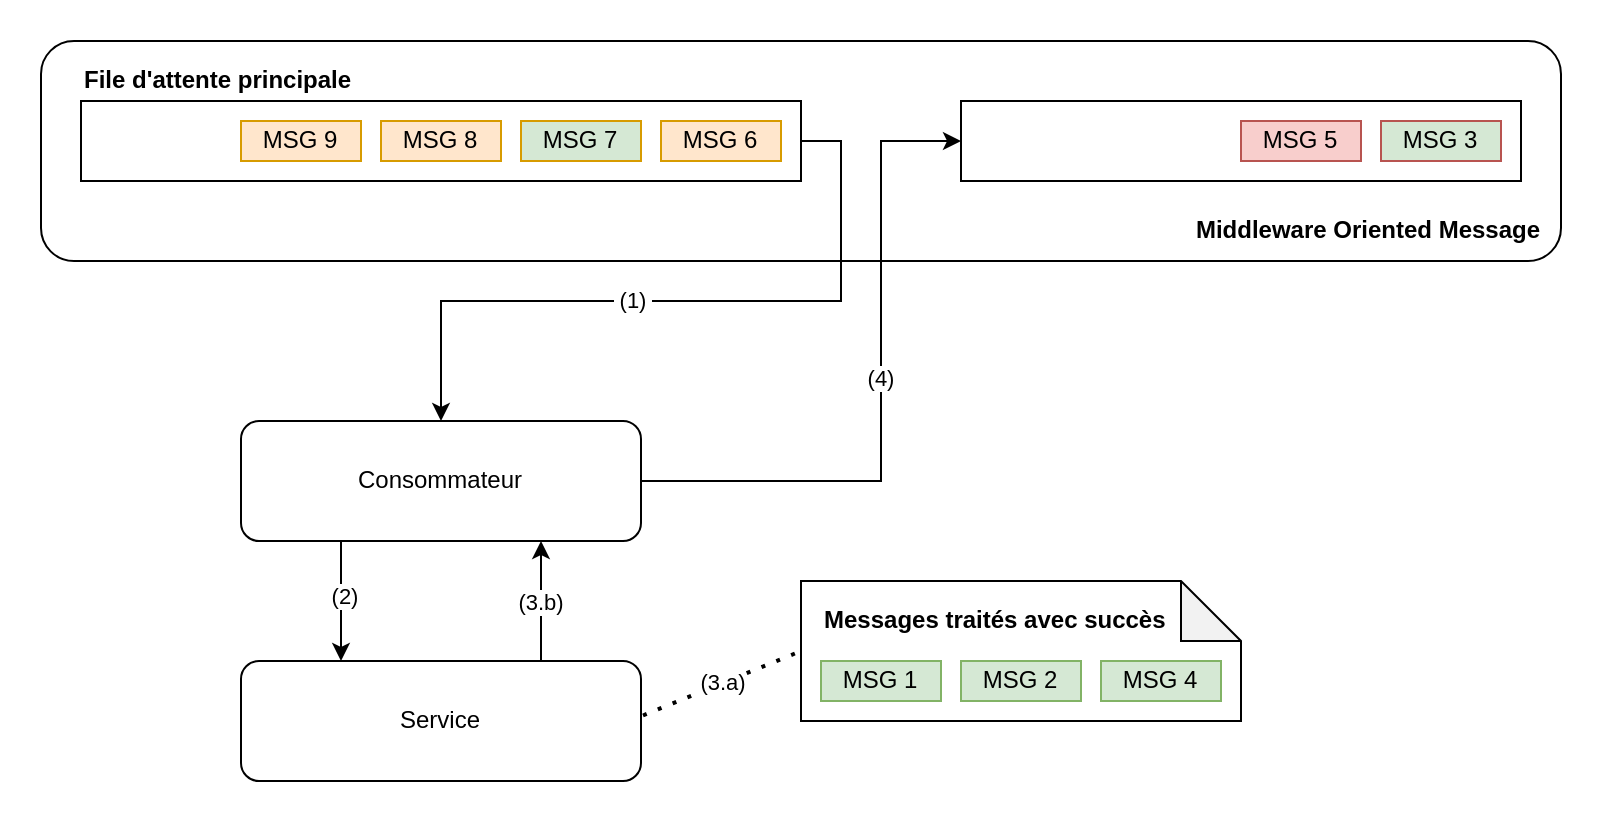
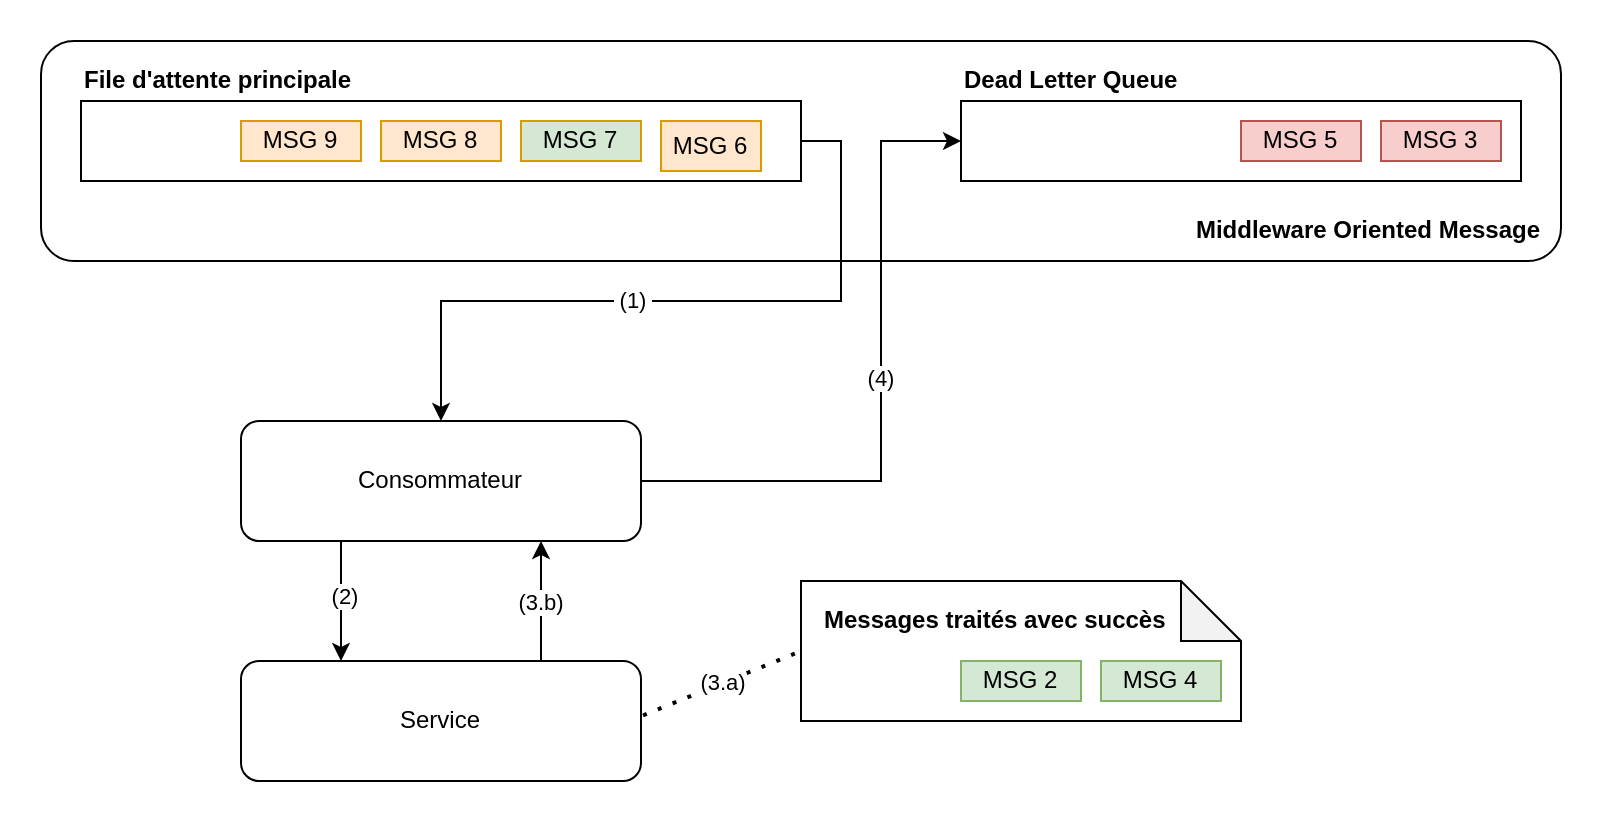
+ <mxCell id="28" value="&lt;b&gt;Dead Letter Queue&lt;/b&gt;" style="text;html=1;align=left;verticalAlign=middle;whiteSpace=wrap;rounded=0;" vertex="1" parent="1"><mxGeometry x="480" y="30" width="150" height="20" as="geometry" /></mxCell>
- <mxCell id="5" value="MSG 6" style="rounded=0;whiteSpace=wrap;html=1;fillColor=#ffe6cc;strokeColor=#d79b00;" vertex="1" parent="1"><mxGeometry x="330" y="60" width="60" height="20" as="geometry" /></mxCell>
+ <mxCell id="5" value="MSG 6" style="rounded=0;whiteSpace=wrap;html=1;fillColor=#ffe6cc;strokeColor=#d79b00;" vertex="1" parent="1"><mxGeometry x="330" y="60" width="50" height="25" as="geometry" /></mxCell>
- <mxCell id="23" value="MSG 3" style="rounded=0;whiteSpace=wrap;html=1;fillColor=#d5e8d4;strokeColor=#b85450;" vertex="1" parent="1"><mxGeometry x="690" y="60" width="60" height="20" as="geometry" /></mxCell>
+ <mxCell id="23" value="MSG 3" style="rounded=0;whiteSpace=wrap;html=1;fillColor=#f8cecc;strokeColor=#b85450;" vertex="1" parent="1"><mxGeometry x="690" y="60" width="60" height="20" as="geometry" /></mxCell>
- <mxCell id="20" value="MSG 1" style="rounded=0;whiteSpace=wrap;html=1;fillColor=#d5e8d4;strokeColor=#82b366;" vertex="1" parent="1"><mxGeometry x="410" y="330" width="60" height="20" as="geometry" /></mxCell>
